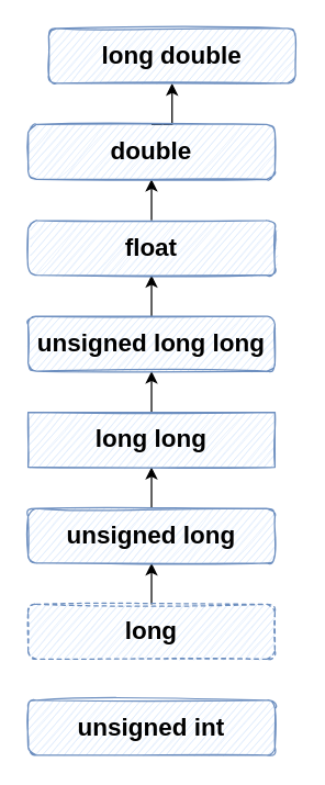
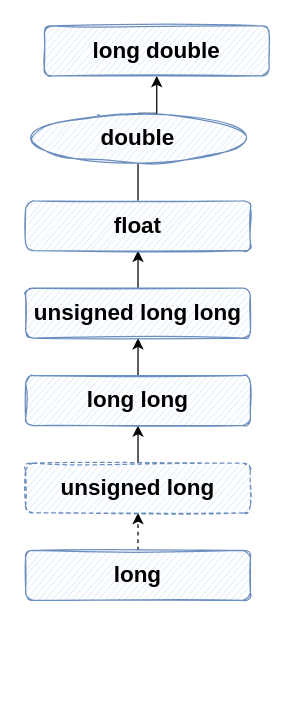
- <mxCell id="14" value="&lt;b&gt;&lt;font style=&quot;font-size: 18px;&quot;&gt;double&lt;/font&gt;&lt;/b&gt;" style="rounded=1;whiteSpace=wrap;html=1;fillColor=#dae8fc;strokeColor=#6c8ebf;sketch=1;" vertex="1" parent="1"><mxGeometry x="20" y="90" width="180" height="40" as="geometry" /></mxCell>
+ <mxCell id="14" value="&lt;b&gt;&lt;font style=&quot;font-size: 18px;&quot;&gt;double&lt;/font&gt;&lt;/b&gt;" style="ellipse;whiteSpace=wrap;html=1;fillColor=#dae8fc;strokeColor=#6c8ebf;sketch=1;" vertex="1" parent="1"><mxGeometry x="20" y="90" width="180" height="40" as="geometry" /></mxCell>
- <mxCell id="11" style="edgeStyle=orthogonalEdgeStyle;rounded=0;orthogonalLoop=1;jettySize=auto;html=1;exitX=0.5;exitY=0;exitDx=0;exitDy=0;entryX=0.5;entryY=1;entryDx=0;entryDy=0;fontSize=18;" edge="1" parent="1" source="12" target="14"><mxGeometry relative="1" as="geometry" /></mxCell>
+ <mxCell id="11" style="edgeStyle=orthogonalEdgeStyle;rounded=0;orthogonalLoop=1;jettySize=auto;html=1;exitX=0.5;exitY=0;exitDx=0;exitDy=0;entryX=0.5;entryY=1;entryDx=0;entryDy=0;fontSize=18;endArrow=none;" edge="1" parent="1" source="12" target="14"><mxGeometry relative="1" as="geometry" /></mxCell>
- <mxCell id="8" value="&lt;b&gt;&lt;font style=&quot;font-size: 18px;&quot;&gt;long long&lt;/font&gt;&lt;/b&gt;" style="whiteSpace=wrap;html=1;fillColor=#dae8fc;strokeColor=#6c8ebf;sketch=1;rounded=0;" vertex="1" parent="1"><mxGeometry x="20" y="300" width="180" height="40" as="geometry" /></mxCell>
+ <mxCell id="8" value="&lt;b&gt;&lt;font style=&quot;font-size: 18px;&quot;&gt;long long&lt;/font&gt;&lt;/b&gt;" style="rounded=1;whiteSpace=wrap;html=1;fillColor=#dae8fc;strokeColor=#6c8ebf;sketch=1;" vertex="1" parent="1"><mxGeometry x="20" y="300" width="180" height="40" as="geometry" /></mxCell>
- <mxCell id="6" value="&lt;b&gt;&lt;font style=&quot;font-size: 18px;&quot;&gt;unsigned long&lt;/font&gt;&lt;/b&gt;" style="rounded=1;whiteSpace=wrap;html=1;fillColor=#dae8fc;strokeColor=#6c8ebf;sketch=1;" vertex="1" parent="1"><mxGeometry x="20" y="370" width="180" height="40" as="geometry" /></mxCell>
+ <mxCell id="6" value="&lt;b&gt;&lt;font style=&quot;font-size: 18px;&quot;&gt;unsigned long&lt;/font&gt;&lt;/b&gt;" style="rounded=1;whiteSpace=wrap;html=1;fillColor=#dae8fc;strokeColor=#6c8ebf;sketch=1;dashed=1;" vertex="1" parent="1"><mxGeometry x="20" y="370" width="180" height="40" as="geometry" /></mxCell>
- <mxCell id="3" style="edgeStyle=orthogonalEdgeStyle;rounded=0;orthogonalLoop=1;jettySize=auto;html=1;exitX=0.5;exitY=0;exitDx=0;exitDy=0;entryX=0.5;entryY=1;entryDx=0;entryDy=0;fontSize=18;" edge="1" parent="1" source="4" target="6"><mxGeometry relative="1" as="geometry" /></mxCell>
+ <mxCell id="3" style="edgeStyle=orthogonalEdgeStyle;rounded=0;orthogonalLoop=1;jettySize=auto;html=1;exitX=0.5;exitY=0;exitDx=0;exitDy=0;entryX=0.5;entryY=1;entryDx=0;entryDy=0;fontSize=18;dashed=1;" edge="1" parent="1" source="4" target="6"><mxGeometry relative="1" as="geometry" /></mxCell>
- <mxCell id="4" value="&lt;b&gt;&lt;font style=&quot;font-size: 18px;&quot;&gt;long&lt;/font&gt;&lt;/b&gt;" style="rounded=1;whiteSpace=wrap;html=1;fillColor=#dae8fc;strokeColor=#6c8ebf;sketch=1;dashed=1;" vertex="1" parent="1"><mxGeometry x="20" y="440" width="180" height="40" as="geometry" /></mxCell>
+ <mxCell id="4" value="&lt;b&gt;&lt;font style=&quot;font-size: 18px;&quot;&gt;long&lt;/font&gt;&lt;/b&gt;" style="rounded=1;whiteSpace=wrap;html=1;fillColor=#dae8fc;strokeColor=#6c8ebf;sketch=1;" vertex="1" parent="1"><mxGeometry x="20" y="440" width="180" height="40" as="geometry" /></mxCell>
- <mxCell id="2" value="&lt;b&gt;&lt;font style=&quot;font-size: 18px;&quot;&gt;unsigned int&lt;/font&gt;&lt;/b&gt;" style="rounded=1;whiteSpace=wrap;html=1;fillColor=#dae8fc;strokeColor=#6c8ebf;sketch=1;" vertex="1" parent="1"><mxGeometry x="20" y="510" width="180" height="40" as="geometry" /></mxCell>
